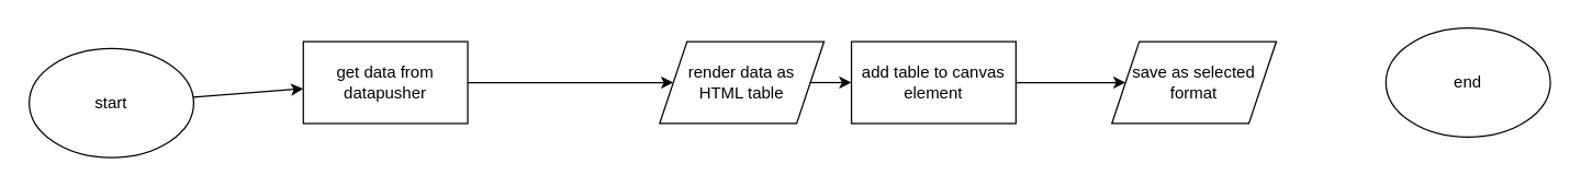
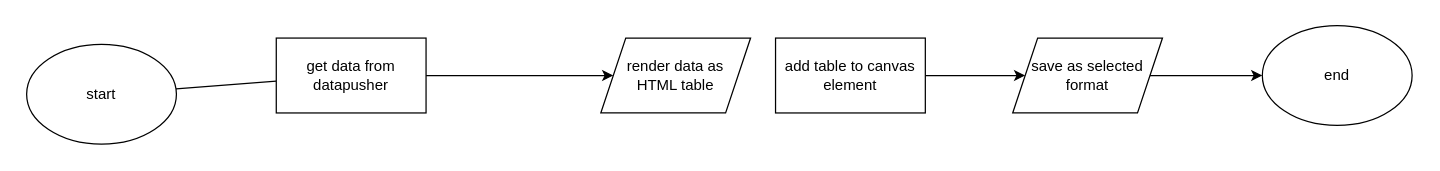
- <mxCell id="6" value="" style="edgeStyle=none;html=1;" edge="1" parent="1" source="7" target="9"><mxGeometry relative="1" as="geometry" /></mxCell>
+ <mxCell id="10" value="" style="edgeStyle=none;html=1;" edge="1" parent="1" source="11" target="12"><mxGeometry relative="1" as="geometry" /></mxCell>
- <mxCell id="2" value="" style="edgeStyle=none;html=1;" edge="1" parent="1" source="3" target="5"><mxGeometry relative="1" as="geometry" /></mxCell>
+ <mxCell id="2" value="" style="edgeStyle=none;html=1;endArrow=none;" edge="1" parent="1" source="3" target="5"><mxGeometry relative="1" as="geometry" /></mxCell>
